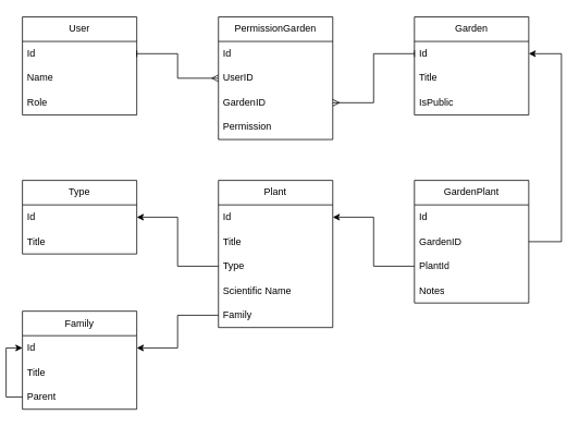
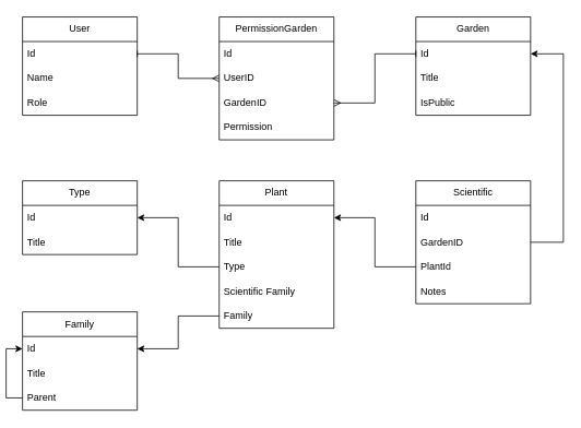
- <mxCell id="27" value="GardenPlant" style="swimlane;fontStyle=0;childLayout=stackLayout;horizontal=1;startSize=30;horizontalStack=0;resizeParent=1;resizeParentMax=0;resizeLast=0;collapsible=1;marginBottom=0;whiteSpace=wrap;html=1;" vertex="1" parent="1"><mxGeometry x="500" y="220" width="140" height="150" as="geometry" /></mxCell>
+ <mxCell id="27" value="Scientific" style="swimlane;fontStyle=0;childLayout=stackLayout;horizontal=1;startSize=30;horizontalStack=0;resizeParent=1;resizeParentMax=0;resizeLast=0;collapsible=1;marginBottom=0;whiteSpace=wrap;html=1;" vertex="1" parent="1"><mxGeometry x="500" y="220" width="140" height="150" as="geometry" /></mxCell>
- <mxCell id="14" value="Scientific Name" style="text;strokeColor=none;fillColor=none;align=left;verticalAlign=middle;spacingLeft=4;spacingRight=4;overflow=hidden;points=[[0,0.5],[1,0.5]];portConstraint=eastwest;rotatable=0;whiteSpace=wrap;html=1;" vertex="1" parent="10"><mxGeometry y="120" width="140" height="30" as="geometry" /></mxCell>
+ <mxCell id="14" value="Scientific Family" style="text;strokeColor=none;fillColor=none;align=left;verticalAlign=middle;spacingLeft=4;spacingRight=4;overflow=hidden;points=[[0,0.5],[1,0.5]];portConstraint=eastwest;rotatable=0;whiteSpace=wrap;html=1;" vertex="1" parent="10"><mxGeometry y="120" width="140" height="30" as="geometry" /></mxCell>
